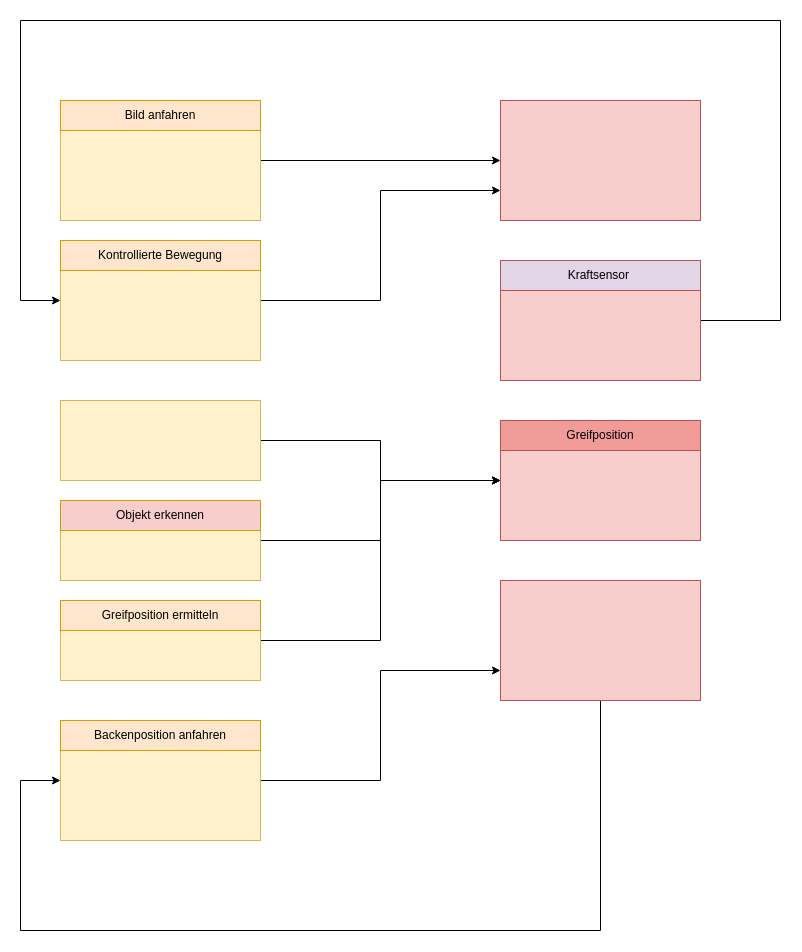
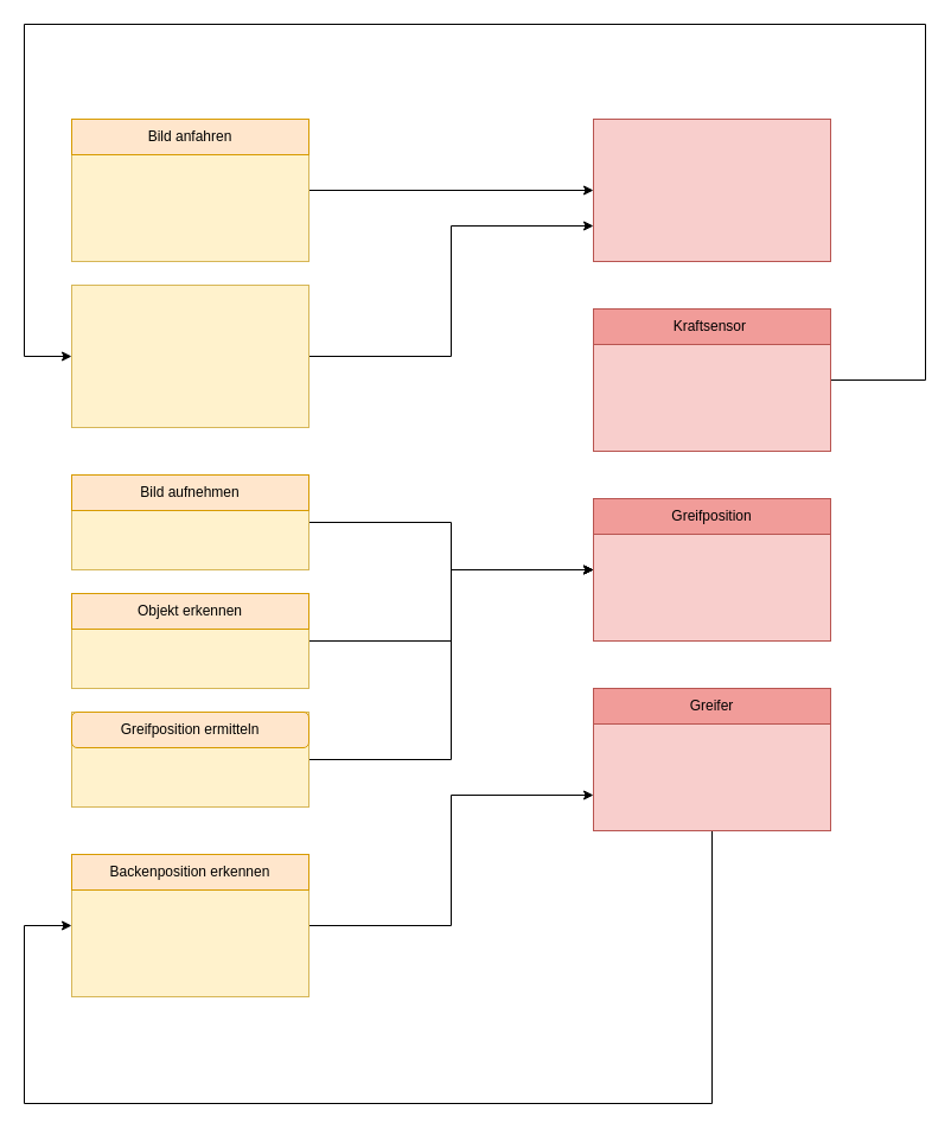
- <mxCell id="7" value="Kontrollierte Bewegung" style="rounded=0;whiteSpace=wrap;html=1;fillColor=#ffe6cc;strokeColor=#d79b00;" vertex="1" parent="1"><mxGeometry x="60" y="240" width="200" height="30" as="geometry" /></mxCell>
- <mxCell id="23" value="Kraftsensor&amp;nbsp;" style="rounded=0;whiteSpace=wrap;html=1;fillColor=#e1d5e7;strokeColor=#b85450;" vertex="1" parent="1"><mxGeometry x="500" y="260" width="200" height="30" as="geometry" /></mxCell>
+ <mxCell id="23" value="Kraftsensor&amp;nbsp;" style="rounded=0;whiteSpace=wrap;html=1;fillColor=#F19C99;strokeColor=#b85450;" vertex="1" parent="1"><mxGeometry x="500" y="260" width="200" height="30" as="geometry" /></mxCell>
+ <mxCell id="10" value="Bild aufnehmen" style="rounded=0;whiteSpace=wrap;html=1;fillColor=#ffe6cc;strokeColor=#d79b00;" vertex="1" parent="1"><mxGeometry x="60" y="400" width="200" height="30" as="geometry" /></mxCell>
- <mxCell id="13" value="Objekt erkennen" style="rounded=0;whiteSpace=wrap;html=1;fillColor=#f8cecc;strokeColor=#d79b00;" vertex="1" parent="1"><mxGeometry x="60" y="500" width="200" height="30" as="geometry" /></mxCell>
+ <mxCell id="13" value="Objekt erkennen" style="rounded=0;whiteSpace=wrap;html=1;fillColor=#ffe6cc;strokeColor=#d79b00;" vertex="1" parent="1"><mxGeometry x="60" y="500" width="200" height="30" as="geometry" /></mxCell>
+ <mxCell id="28" value="Greifer" style="rounded=0;whiteSpace=wrap;html=1;fillColor=#F19C99;strokeColor=#b85450;" vertex="1" parent="1"><mxGeometry x="500" y="580" width="200" height="30" as="geometry" /></mxCell>
- <mxCell id="16" value="Greifposition ermitteln" style="rounded=0;whiteSpace=wrap;html=1;fillColor=#ffe6cc;strokeColor=#d79b00;" vertex="1" parent="1"><mxGeometry x="60" y="600" width="200" height="30" as="geometry" /></mxCell>
+ <mxCell id="16" value="Greifposition ermitteln" style="whiteSpace=wrap;html=1;fillColor=#ffe6cc;strokeColor=#d79b00;rounded=1;" vertex="1" parent="1"><mxGeometry x="60" y="600" width="200" height="30" as="geometry" /></mxCell>
- <mxCell id="19" value="Backenposition anfahren" style="rounded=0;whiteSpace=wrap;html=1;fillColor=#ffe6cc;strokeColor=#d79b00;" vertex="1" parent="1"><mxGeometry x="60" y="720" width="200" height="30" as="geometry" /></mxCell>
+ <mxCell id="19" value="Backenposition erkennen" style="rounded=0;whiteSpace=wrap;html=1;fillColor=#ffe6cc;strokeColor=#d79b00;" vertex="1" parent="1"><mxGeometry x="60" y="720" width="200" height="30" as="geometry" /></mxCell>
